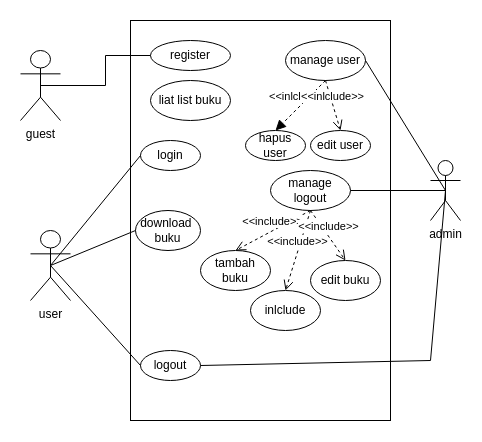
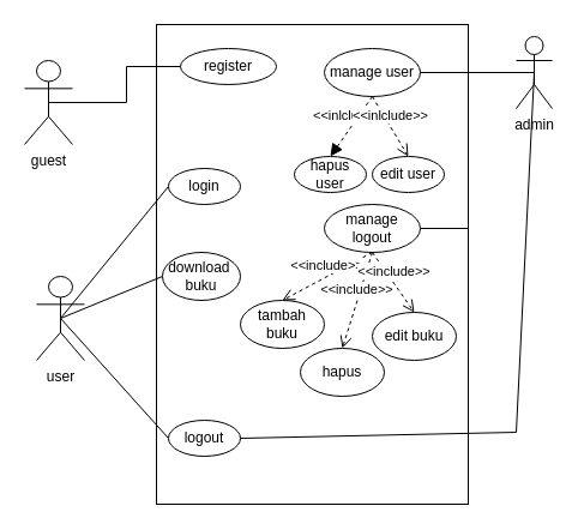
- <mxCell id="17" value="manage user" style="ellipse;whiteSpace=wrap;html=1;fillColor=none;" parent="1" vertex="1"><mxGeometry x="285" y="40" width="80" height="40" as="geometry" /></mxCell>
+ <mxCell id="17" value="manage user" style="ellipse;whiteSpace=wrap;html=1;fillColor=none;" parent="1" vertex="1"><mxGeometry x="270" y="40" width="80" height="40" as="geometry" /></mxCell>
- <mxCell id="6" value="liat list buku" style="ellipse;whiteSpace=wrap;html=1;fillColor=none;" parent="1" vertex="1"><mxGeometry x="150" y="80" width="80" height="40" as="geometry" /></mxCell>
- <mxCell id="16" value="admin" style="shape=umlActor;verticalLabelPosition=bottom;verticalAlign=top;html=1;" parent="1" vertex="1"><mxGeometry x="430" y="160" width="30" height="60" as="geometry" /></mxCell>
+ <mxCell id="16" value="admin" style="shape=umlActor;verticalLabelPosition=bottom;verticalAlign=top;html=1;" parent="1" vertex="1"><mxGeometry x="430" y="30" width="30" height="60" as="geometry" /></mxCell>
- <mxCell id="25" value="inlclude" style="ellipse;whiteSpace=wrap;html=1;fillColor=none;" parent="1" vertex="1"><mxGeometry x="250" y="290" width="70" height="40" as="geometry" /></mxCell>
+ <mxCell id="25" value="hapus" style="ellipse;whiteSpace=wrap;html=1;fillColor=none;" parent="1" vertex="1"><mxGeometry x="250" y="290" width="70" height="40" as="geometry" /></mxCell>
